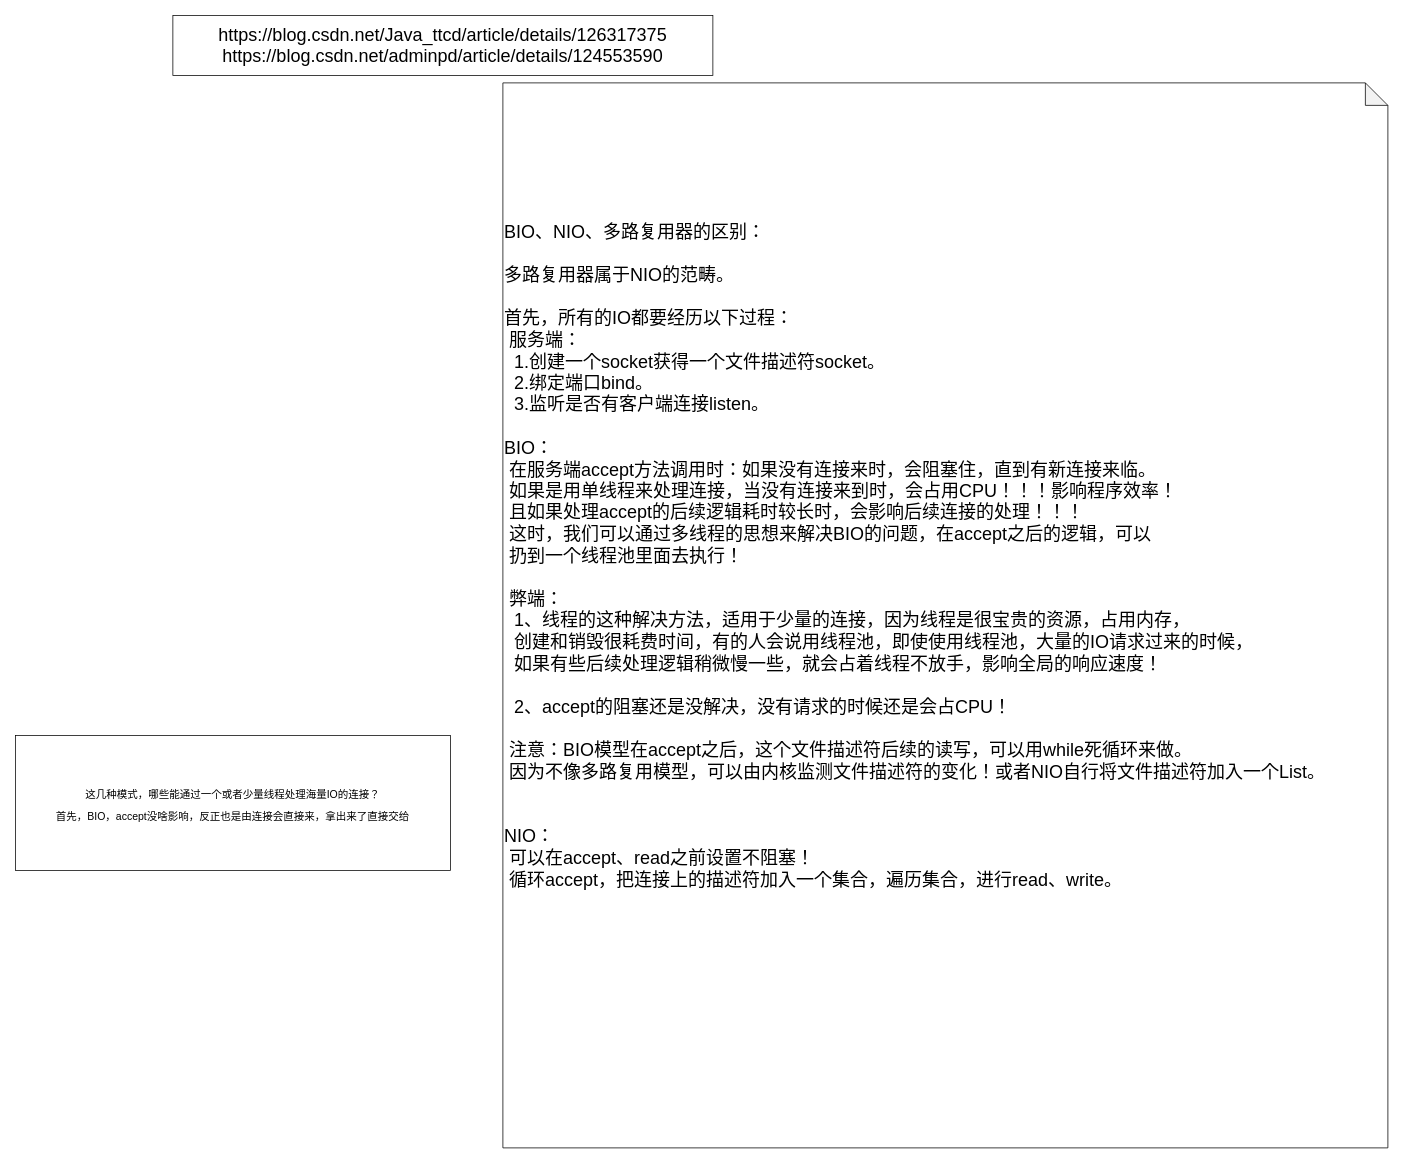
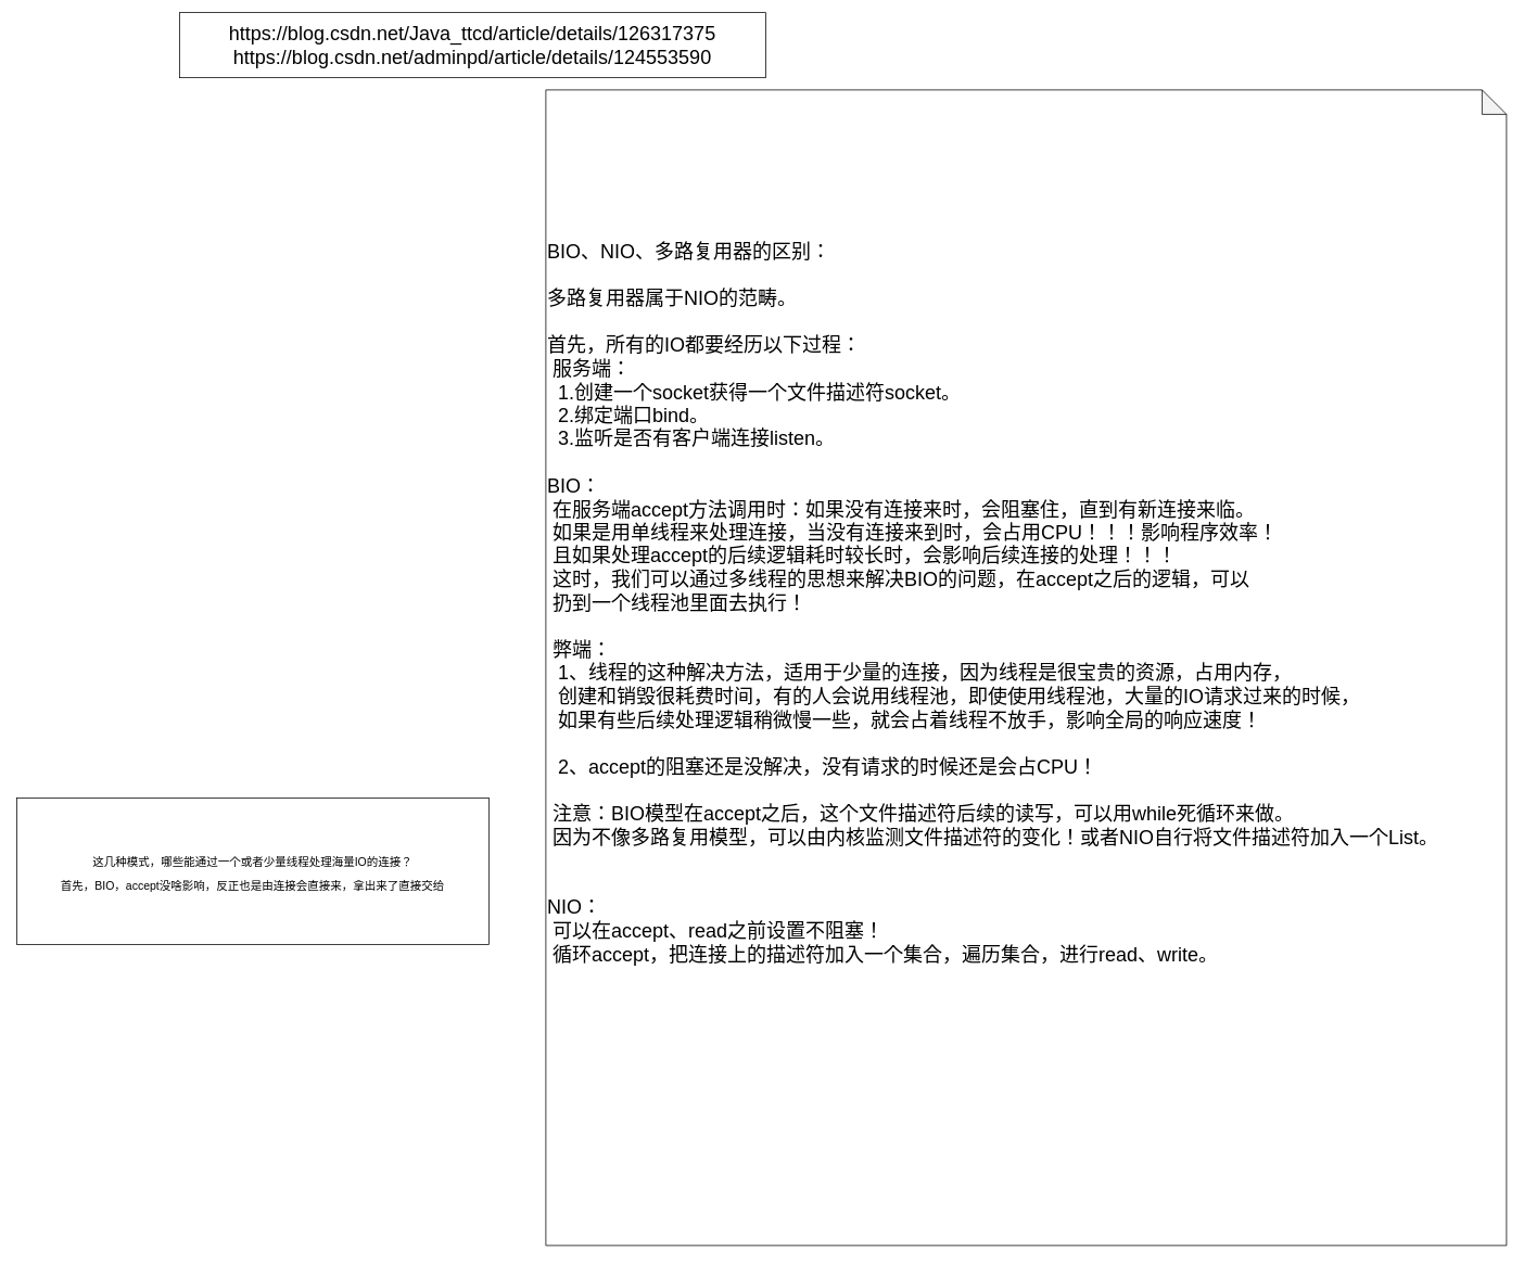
- <mxCell id="3" value="https://blog.csdn.net/Java_ttcd/article/details/126317375&lt;br&gt;https://blog.csdn.net/adminpd/article/details/124553590" style="rounded=0;whiteSpace=wrap;html=1;fontSize=24;" parent="1" vertex="1"><mxGeometry x="230" y="20" width="720" height="80" as="geometry" /></mxCell>
+ <mxCell id="3" value="https://blog.csdn.net/Java_ttcd/article/details/126317375&lt;br&gt;https://blog.csdn.net/adminpd/article/details/124553590" style="rounded=0;whiteSpace=wrap;html=1;fontSize=24;" parent="1" vertex="1"><mxGeometry x="220" y="15" width="720" height="80" as="geometry" /></mxCell>
